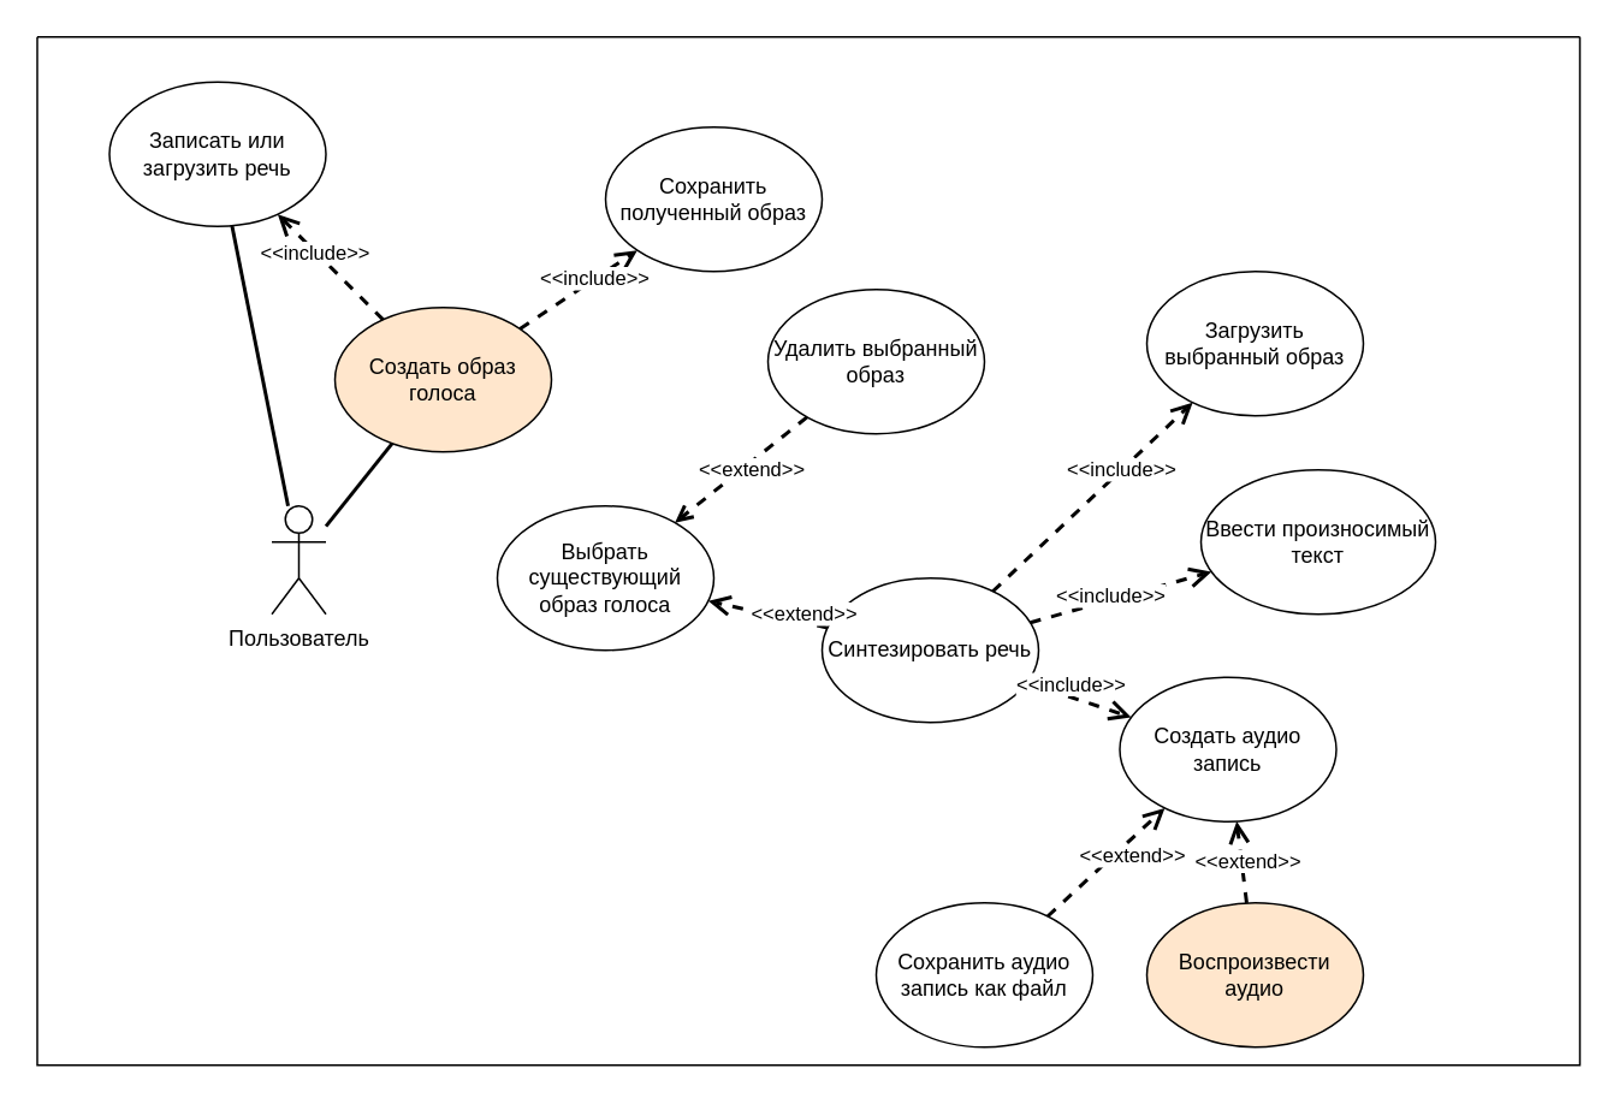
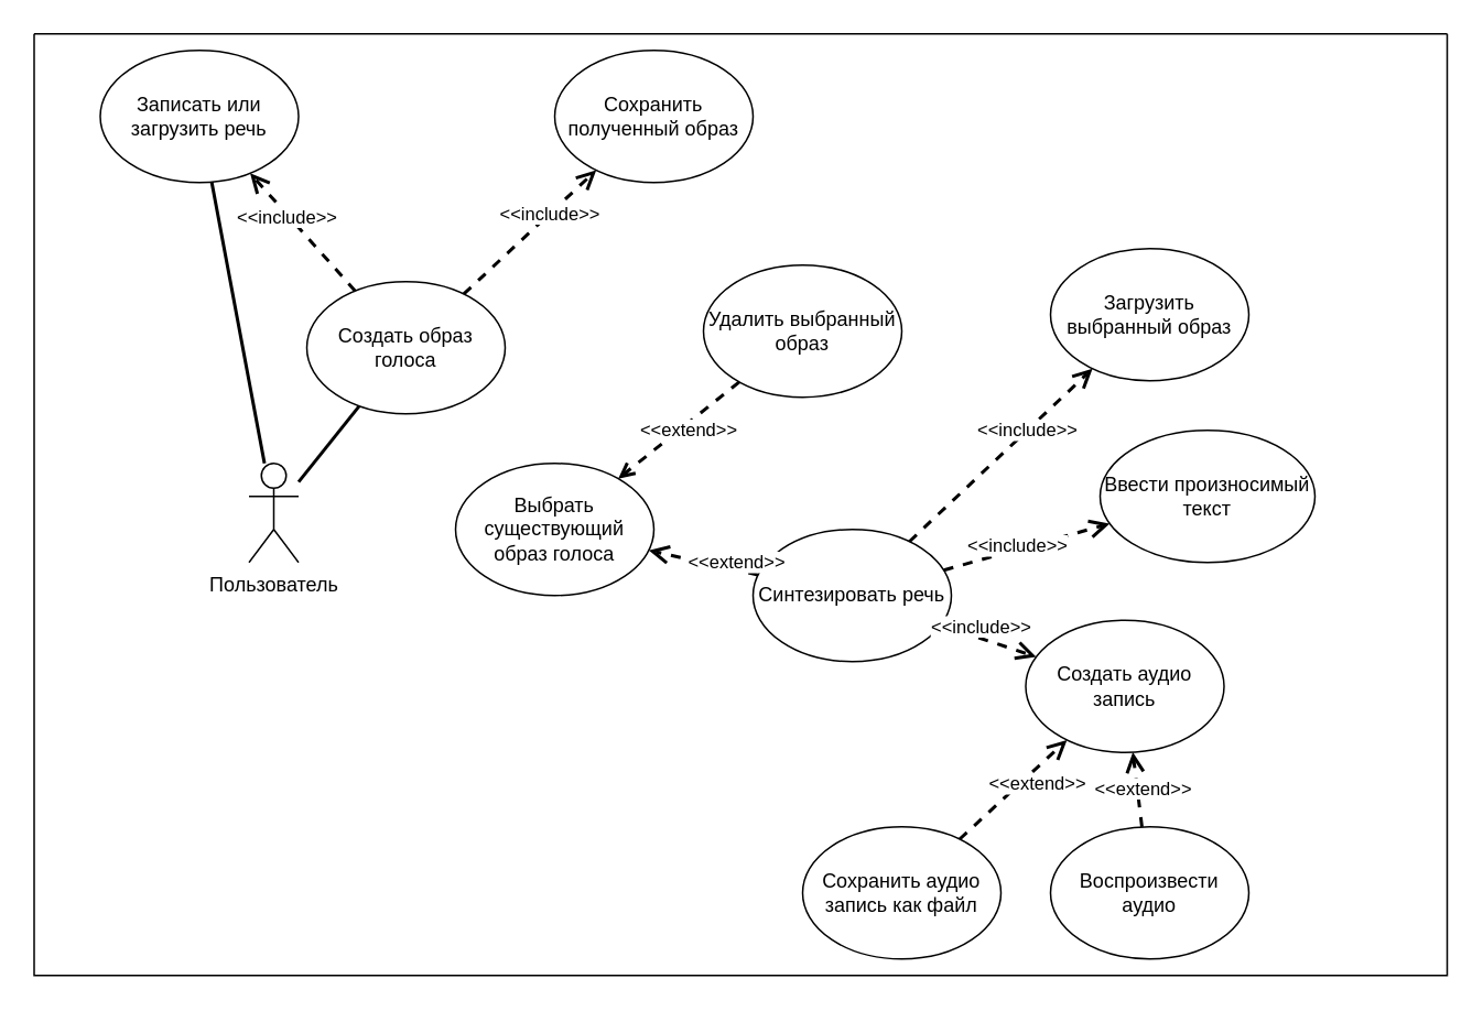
- <mxCell id="5" value="Записать или загрузить речь" style="ellipse;whiteSpace=wrap;html=1;" parent="1" vertex="1"><mxGeometry x="60" y="45" width="120" height="80" as="geometry" /></mxCell>
+ <mxCell id="5" value="Записать или загрузить речь" style="ellipse;whiteSpace=wrap;html=1;" parent="1" vertex="1"><mxGeometry x="60" y="30" width="120" height="80" as="geometry" /></mxCell>
- <mxCell id="28" value="Сохранить полученный образ" style="ellipse;whiteSpace=wrap;html=1;" parent="1" vertex="1"><mxGeometry x="335" y="70" width="120" height="80" as="geometry" /></mxCell>
+ <mxCell id="28" value="Сохранить полученный образ" style="ellipse;whiteSpace=wrap;html=1;" parent="1" vertex="1"><mxGeometry x="335" y="30" width="120" height="80" as="geometry" /></mxCell>
- <mxCell id="3" value="Создать образ голоса" style="ellipse;whiteSpace=wrap;html=1;fillColor=#ffe6cc;" parent="1" vertex="1"><mxGeometry x="185" y="170" width="120" height="80" as="geometry" /></mxCell>
+ <mxCell id="3" value="Создать образ голоса" style="ellipse;whiteSpace=wrap;html=1;" parent="1" vertex="1"><mxGeometry x="185" y="170" width="120" height="80" as="geometry" /></mxCell>
- <mxCell id="31" value="Воспроизвести аудио" style="ellipse;whiteSpace=wrap;html=1;fillColor=#ffe6cc;" parent="1" vertex="1"><mxGeometry x="635" y="500" width="120" height="80" as="geometry" /></mxCell>
+ <mxCell id="31" value="Воспроизвести аудио" style="ellipse;whiteSpace=wrap;html=1;" parent="1" vertex="1"><mxGeometry x="635" y="500" width="120" height="80" as="geometry" /></mxCell>
